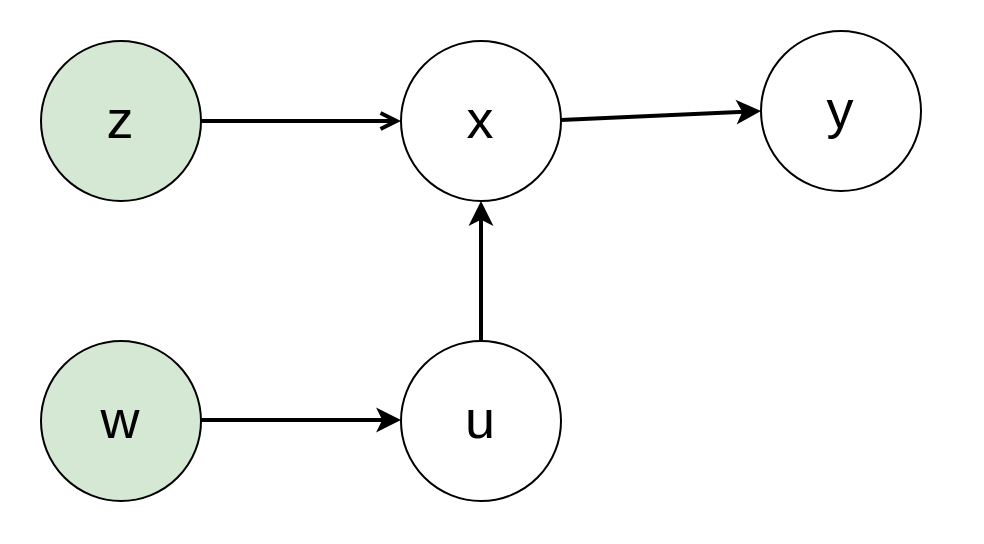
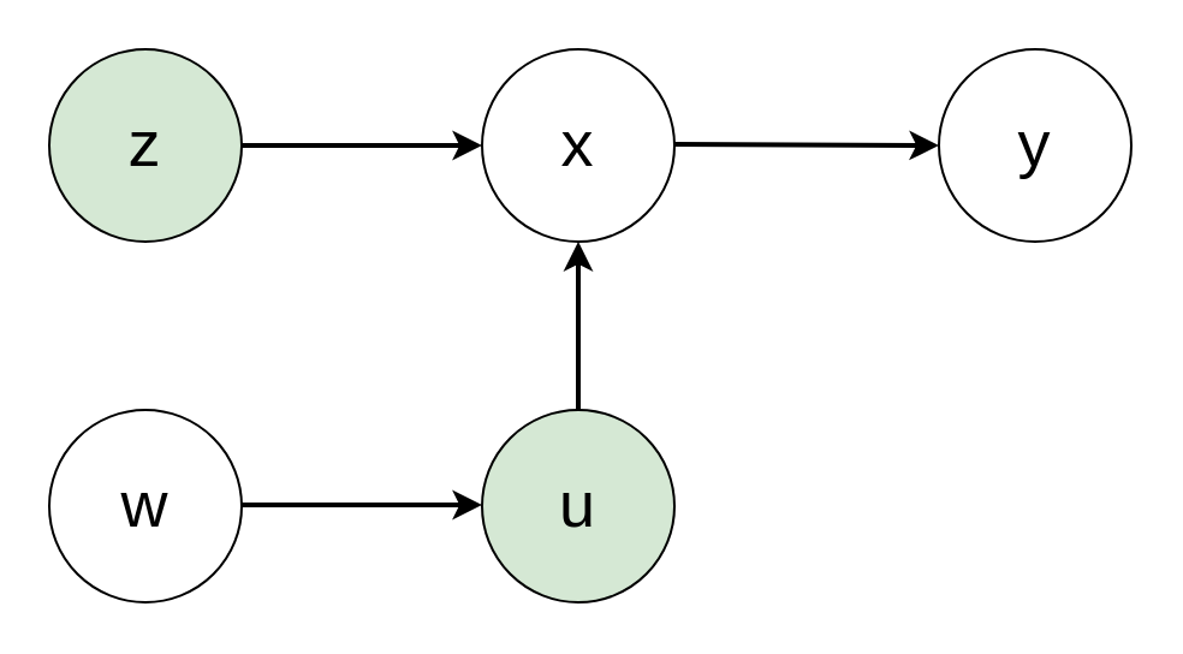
- <mxCell id="4" value="&lt;font style=&quot;font-size: 27px;&quot;&gt;y&lt;/font&gt;" style="ellipse;whiteSpace=wrap;html=1;aspect=fixed;" vertex="1" parent="1"><mxGeometry x="380" y="15" width="80" height="80" as="geometry" /></mxCell>
+ <mxCell id="4" value="&lt;font style=&quot;font-size: 27px;&quot;&gt;y&lt;/font&gt;" style="ellipse;whiteSpace=wrap;html=1;aspect=fixed;" vertex="1" parent="1"><mxGeometry x="390" y="20" width="80" height="80" as="geometry" /></mxCell>
- <mxCell id="6" value="" style="endArrow=open;html=1;rounded=0;fontSize=13;convertToSvg=1;strokeWidth=2;exitX=1;exitY=0.5;exitDx=0;exitDy=0;entryX=0;entryY=0.5;entryDx=0;entryDy=0;" edge="1" parent="1" source="5" target="2"><mxGeometry width="50" height="50" relative="1" as="geometry"><mxPoint x="100" y="70" as="sourcePoint" /><mxPoint x="150" y="20" as="targetPoint" /></mxGeometry></mxCell>
+ <mxCell id="6" value="" style="endArrow=classic;html=1;rounded=0;fontSize=13;convertToSvg=1;strokeWidth=2;exitX=1;exitY=0.5;exitDx=0;exitDy=0;entryX=0;entryY=0.5;entryDx=0;entryDy=0;" edge="1" parent="1" source="5" target="2"><mxGeometry width="50" height="50" relative="1" as="geometry"><mxPoint x="100" y="70" as="sourcePoint" /><mxPoint x="150" y="20" as="targetPoint" /></mxGeometry></mxCell>
- <mxCell id="9" value="&lt;span style=&quot;font-size: 27px;&quot;&gt;w&lt;/span&gt;" style="ellipse;whiteSpace=wrap;html=1;aspect=fixed;fillColor=#d5e8d4;" vertex="1" parent="1"><mxGeometry x="20" y="170" width="80" height="80" as="geometry" /></mxCell>
+ <mxCell id="9" value="&lt;span style=&quot;font-size: 27px;&quot;&gt;w&lt;/span&gt;" style="ellipse;whiteSpace=wrap;html=1;aspect=fixed;" vertex="1" parent="1"><mxGeometry x="20" y="170" width="80" height="80" as="geometry" /></mxCell>
- <mxCell id="3" value="&lt;font style=&quot;font-size: 27px;&quot;&gt;u&lt;/font&gt;" style="ellipse;whiteSpace=wrap;html=1;aspect=fixed;" vertex="1" parent="1"><mxGeometry x="200" y="170" width="80" height="80" as="geometry" /></mxCell>
+ <mxCell id="3" value="&lt;font style=&quot;font-size: 27px;&quot;&gt;u&lt;/font&gt;" style="ellipse;whiteSpace=wrap;html=1;aspect=fixed;fillColor=#d5e8d4;" vertex="1" parent="1"><mxGeometry x="200" y="170" width="80" height="80" as="geometry" /></mxCell>
